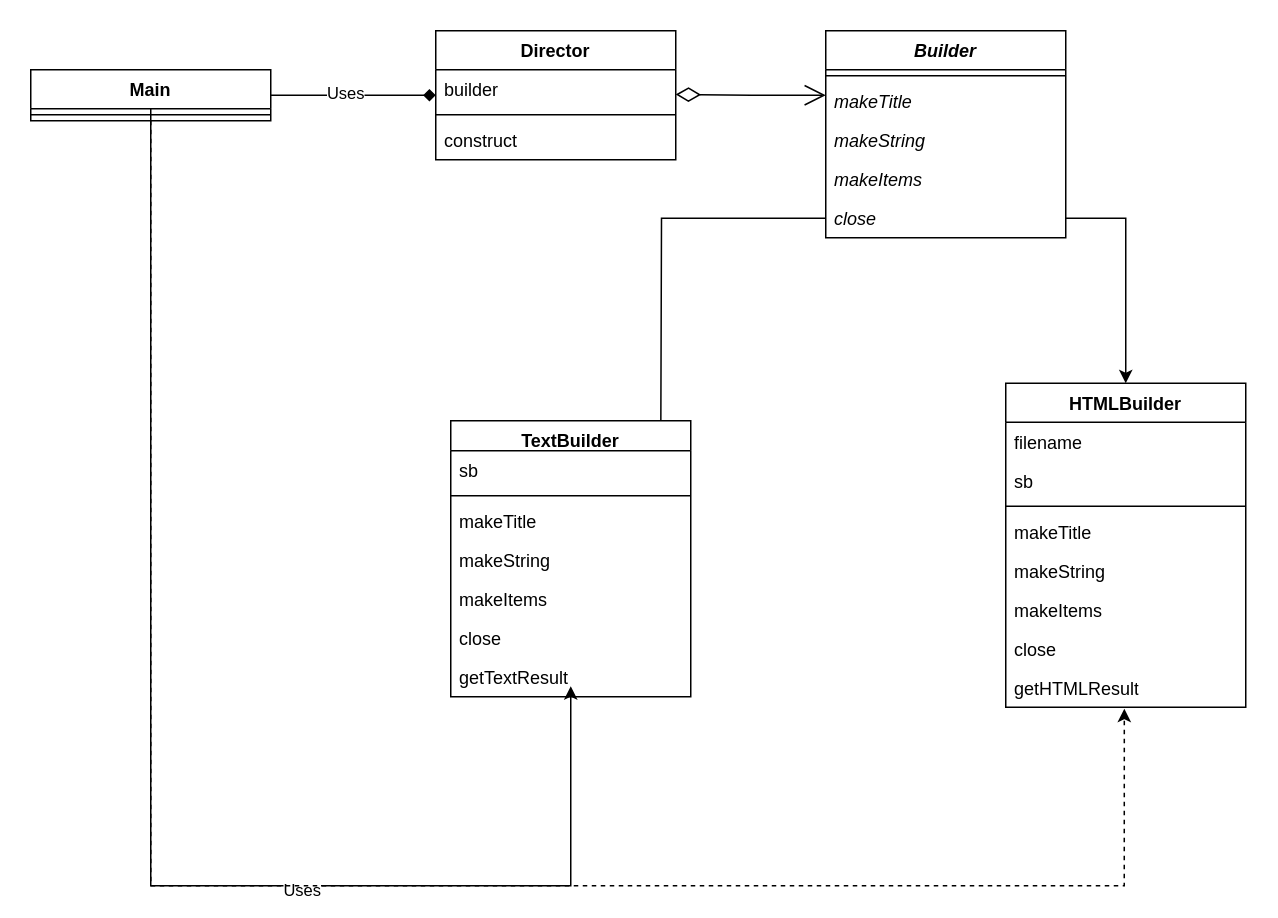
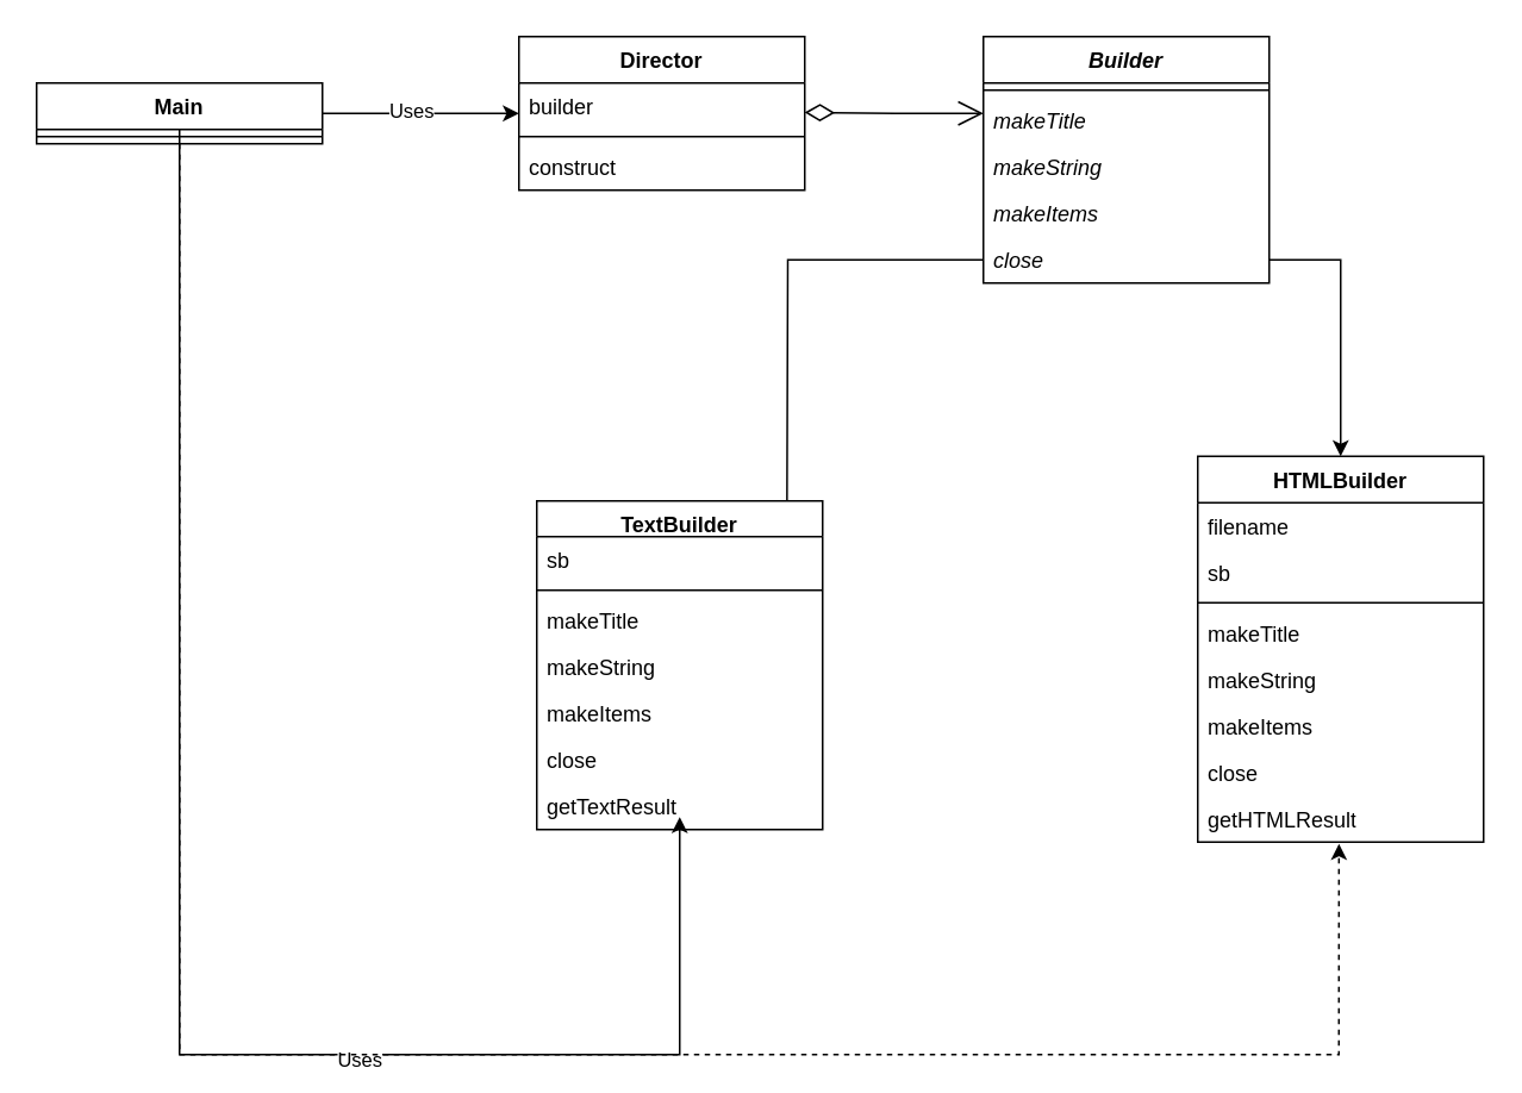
- <mxCell id="2" style="edgeStyle=orthogonalEdgeStyle;rounded=0;orthogonalLoop=1;jettySize=auto;html=1;exitX=1;exitY=0.5;exitDx=0;exitDy=0;endArrow=diamond;" edge="1" parent="1" source="7" target="9"><mxGeometry relative="1" as="geometry" /></mxCell>
+ <mxCell id="2" style="edgeStyle=orthogonalEdgeStyle;rounded=0;orthogonalLoop=1;jettySize=auto;html=1;exitX=1;exitY=0.5;exitDx=0;exitDy=0;" edge="1" parent="1" source="7" target="9"><mxGeometry relative="1" as="geometry" /></mxCell>
